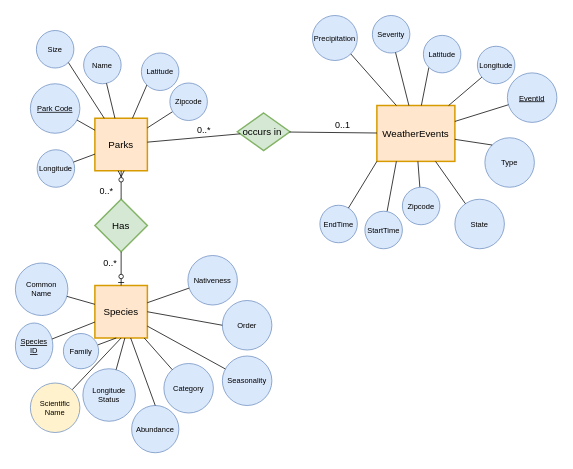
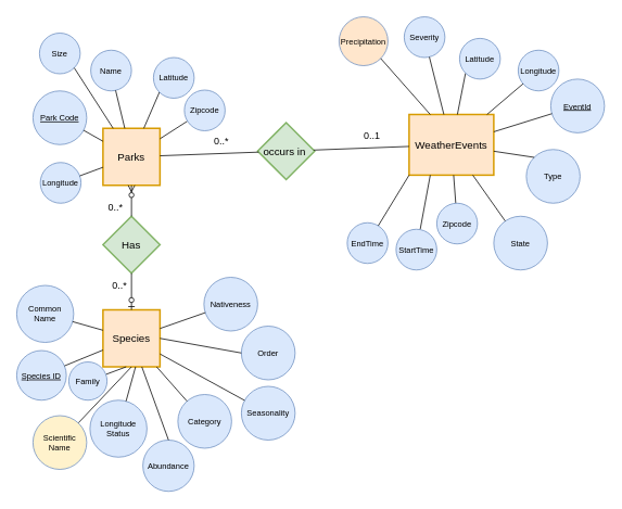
- <mxCell id="65" value="Precipitation" style="ellipse;whiteSpace=wrap;html=1;aspect=fixed;fontSize=10;fillColor=#dae8fc;strokeColor=#6c8ebf;" vertex="1" parent="1"><mxGeometry x="416" y="20" width="60" height="60" as="geometry" /></mxCell>
+ <mxCell id="65" value="Precipitation" style="ellipse;whiteSpace=wrap;html=1;aspect=fixed;fontSize=10;fillColor=#ffe6cc;strokeColor=#6c8ebf;" vertex="1" parent="1"><mxGeometry x="416" y="20" width="60" height="60" as="geometry" /></mxCell>
- <mxCell id="42" value="occurs in&amp;nbsp;" style="shape=rhombus;strokeWidth=2;fontSize=13;perimeter=rhombusPerimeter;whiteSpace=wrap;html=1;align=center;fillColor=#d5e8d4;strokeColor=#82b366;" parent="1" vertex="1"><mxGeometry x="316" y="150" width="70" height="50" as="geometry" /></mxCell>
+ <mxCell id="42" value="occurs in&amp;nbsp;" style="shape=rhombus;strokeWidth=2;fontSize=13;perimeter=rhombusPerimeter;whiteSpace=wrap;html=1;align=center;fillColor=#d5e8d4;strokeColor=#82b366;" parent="1" vertex="1"><mxGeometry x="316" y="150" width="70" height="70" as="geometry" /></mxCell>
- <mxCell id="7" value="&lt;u&gt;Species ID&lt;/u&gt;" style="ellipse;whiteSpace=wrap;html=1;aspect=fixed;fontSize=10;fillColor=#dae8fc;strokeColor=#6c8ebf;" parent="1" vertex="1"><mxGeometry x="20" y="430" width="50" height="61" as="geometry" /></mxCell>
+ <mxCell id="7" value="&lt;u&gt;Species ID&lt;/u&gt;" style="ellipse;whiteSpace=wrap;html=1;aspect=fixed;fontSize=10;fillColor=#dae8fc;strokeColor=#6c8ebf;" parent="1" vertex="1"><mxGeometry x="20" y="430" width="61" height="61" as="geometry" /></mxCell>
